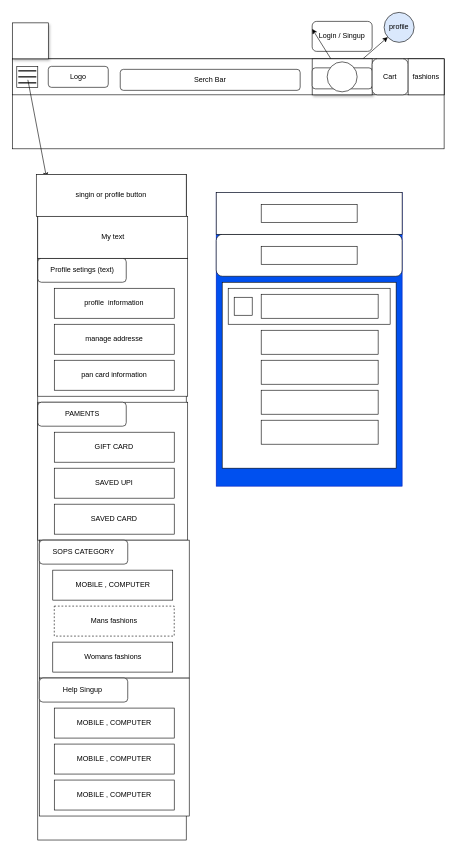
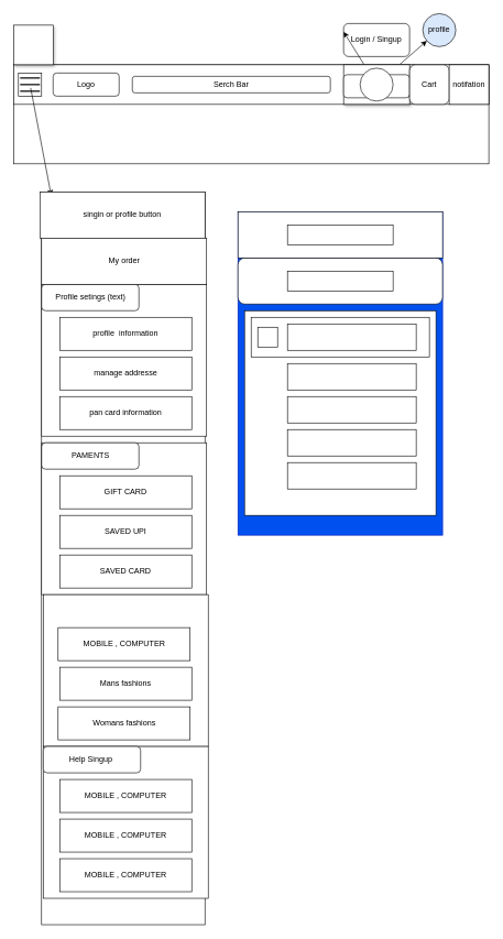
- <mxCell id="20" value="fashions" style="whiteSpace=wrap;html=1;aspect=fixed;" parent="1" vertex="1"><mxGeometry x="680" y="97.5" width="60" height="60" as="geometry" /></mxCell>
+ <mxCell id="20" value="notifation" style="whiteSpace=wrap;html=1;aspect=fixed;" parent="1" vertex="1"><mxGeometry x="680" y="97.5" width="60" height="60" as="geometry" /></mxCell>
- <mxCell id="10" value="Serch Bar" style="rounded=1;whiteSpace=wrap;html=1;" parent="1" vertex="1"><mxGeometry x="200" y="115" width="300" height="35" as="geometry" /></mxCell>
+ <mxCell id="10" value="Serch Bar" style="rounded=1;whiteSpace=wrap;html=1;" parent="1" vertex="1"><mxGeometry x="200" y="115" width="300" height="25" as="geometry" /></mxCell>
- <mxCell id="25" value="My text" style="rounded=0;whiteSpace=wrap;html=1;" vertex="1" parent="1"><mxGeometry x="62.5" y="360" width="250" height="70" as="geometry" /></mxCell>
+ <mxCell id="25" value="My order" style="rounded=0;whiteSpace=wrap;html=1;" vertex="1" parent="1"><mxGeometry x="62.5" y="360" width="250" height="70" as="geometry" /></mxCell>
- <mxCell id="35" value="SOPS CATEGORY" style="rounded=1;whiteSpace=wrap;html=1;" vertex="1" parent="1"><mxGeometry x="65" y="900" width="147.5" height="40" as="geometry" /></mxCell>
- <mxCell id="37" value="Mans fashions" style="rounded=0;whiteSpace=wrap;html=1;dashed=1;" vertex="1" parent="1"><mxGeometry x="90" y="1010" width="200" height="50" as="geometry" /></mxCell>
+ <mxCell id="37" value="Mans fashions" style="rounded=0;whiteSpace=wrap;html=1;" vertex="1" parent="1"><mxGeometry x="90" y="1010" width="200" height="50" as="geometry" /></mxCell>
